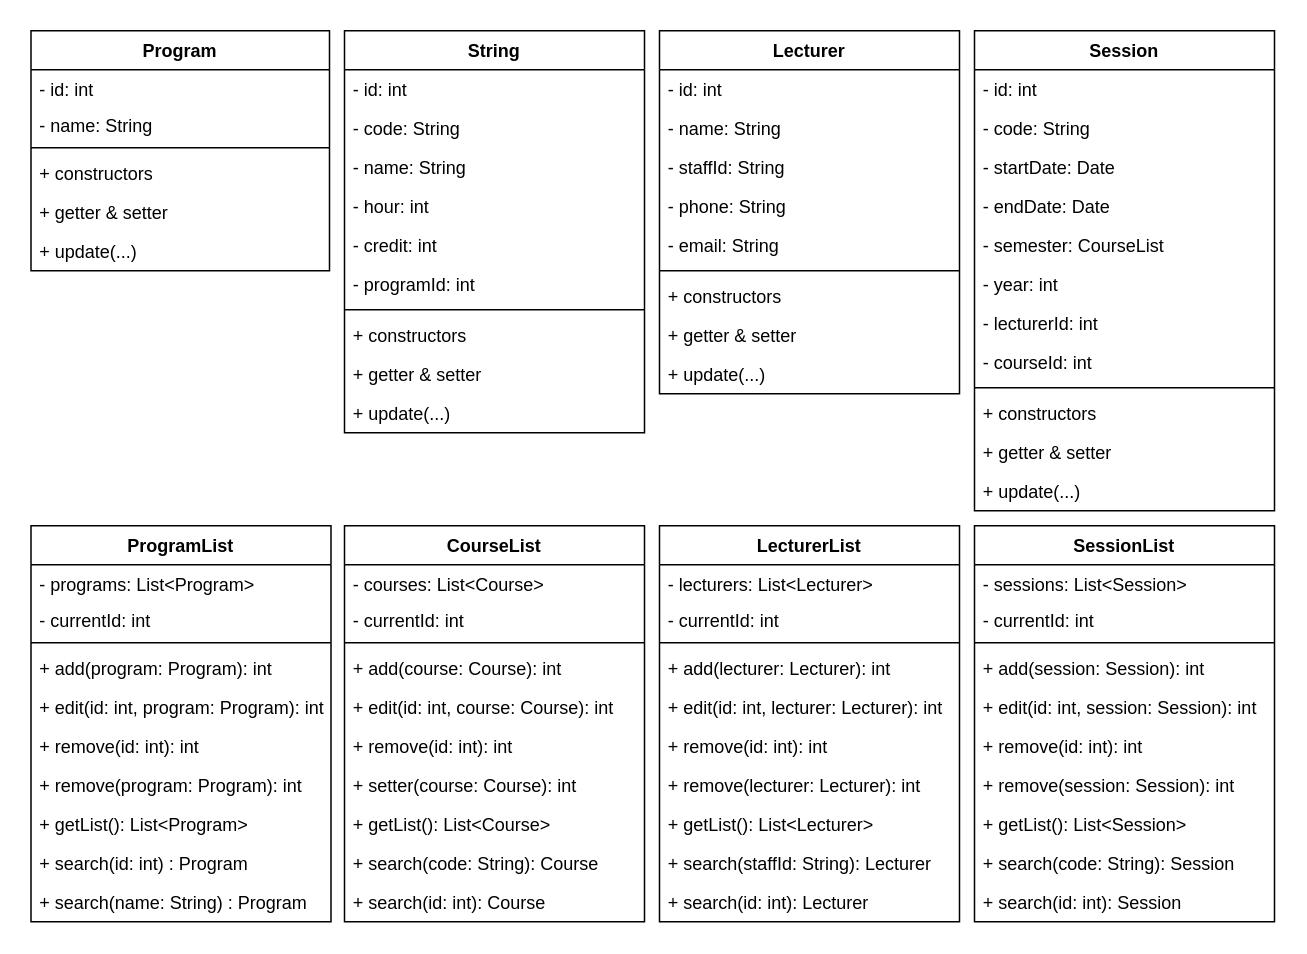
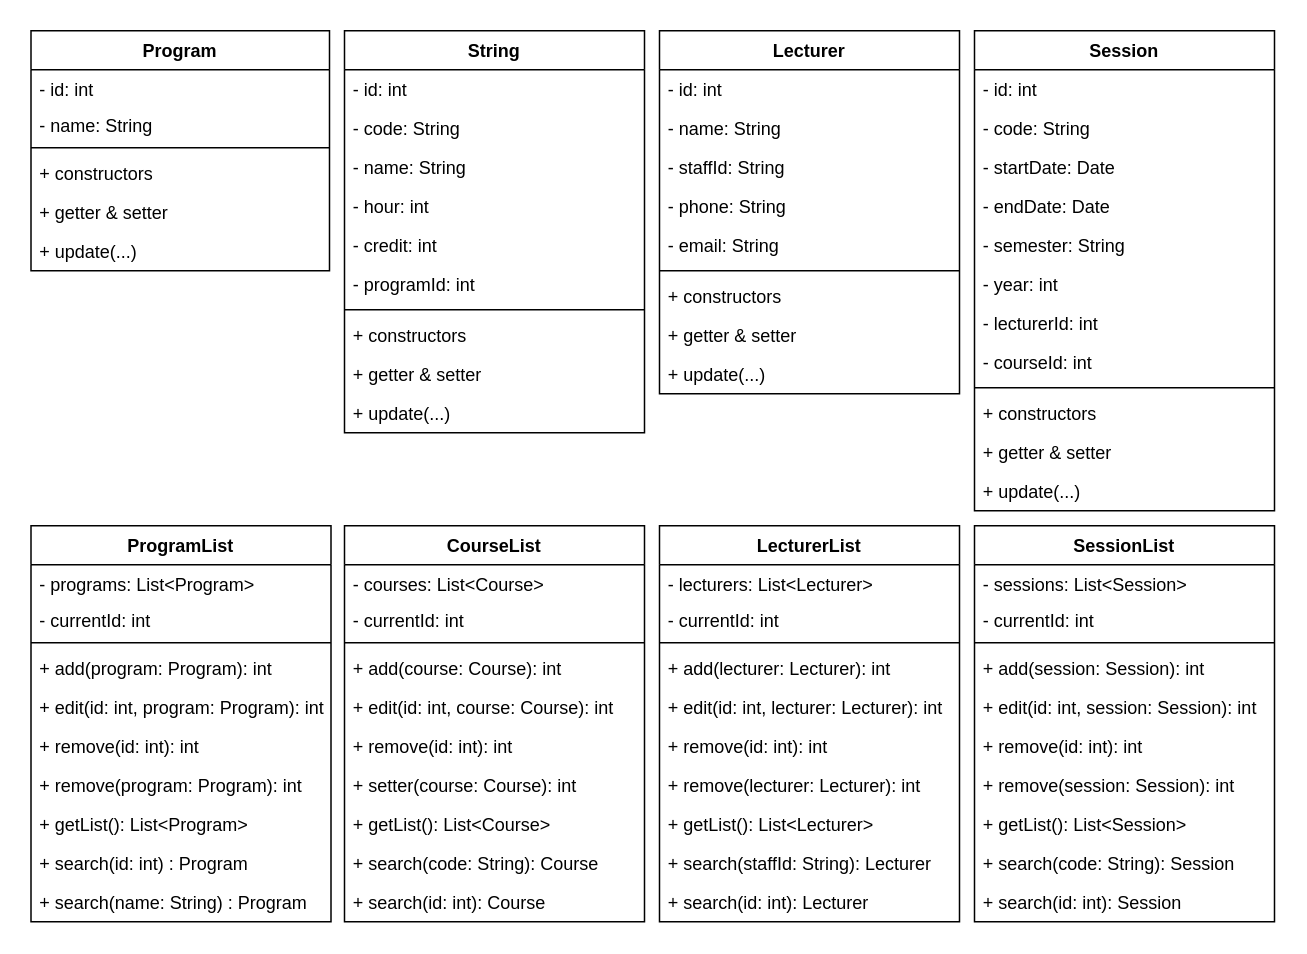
- <mxCell id="35" value="- semester: CourseList" style="text;strokeColor=none;fillColor=none;align=left;verticalAlign=top;spacingLeft=4;spacingRight=4;overflow=hidden;rotatable=0;points=[[0,0.5],[1,0.5]];portConstraint=eastwest;" parent="30" vertex="1"><mxGeometry y="130" width="200" height="26" as="geometry" /></mxCell>
+ <mxCell id="35" value="- semester: String" style="text;strokeColor=none;fillColor=none;align=left;verticalAlign=top;spacingLeft=4;spacingRight=4;overflow=hidden;rotatable=0;points=[[0,0.5],[1,0.5]];portConstraint=eastwest;" parent="30" vertex="1"><mxGeometry y="130" width="200" height="26" as="geometry" /></mxCell>
